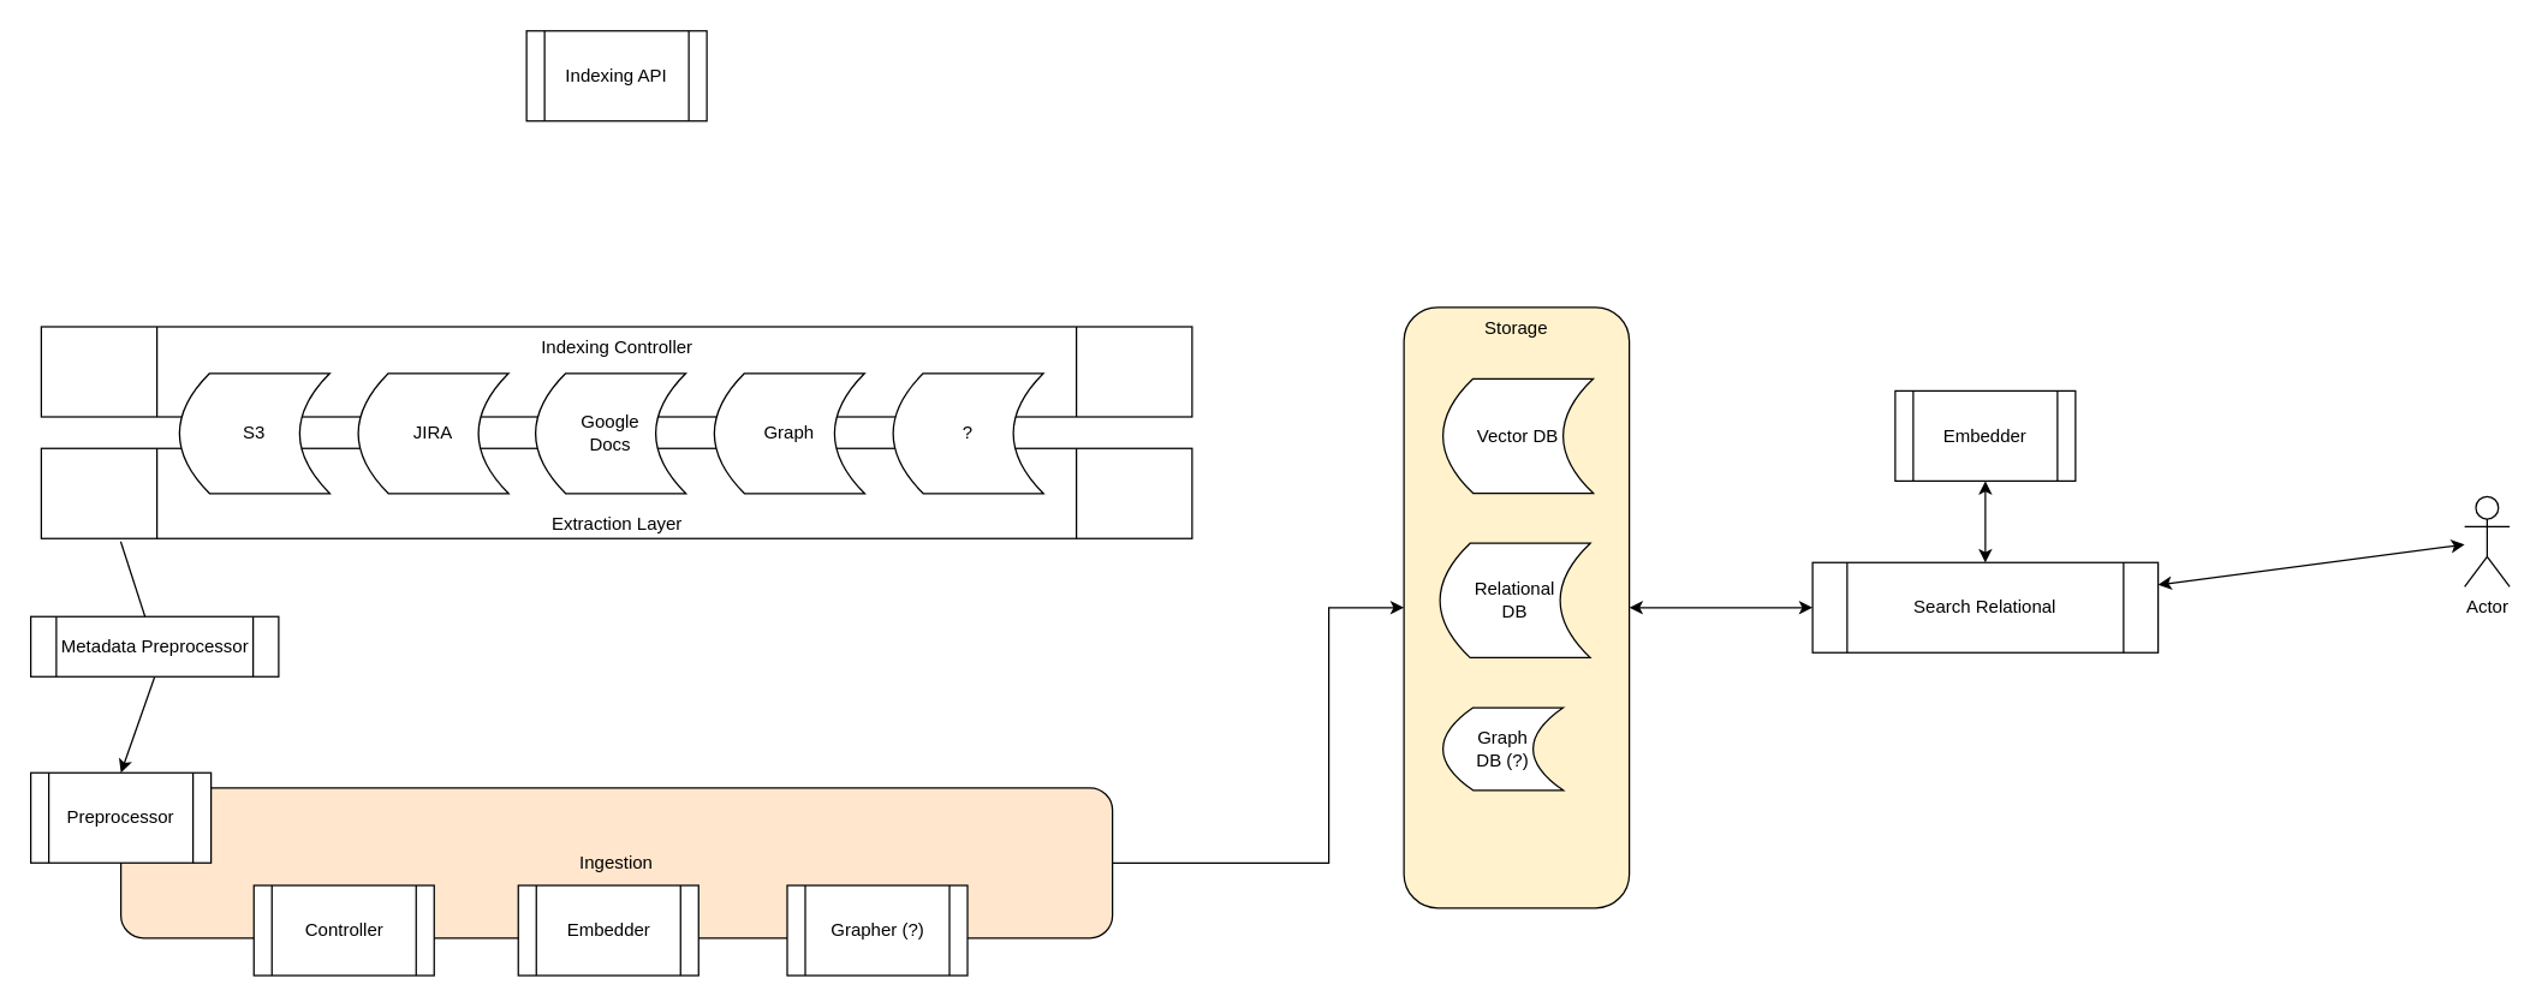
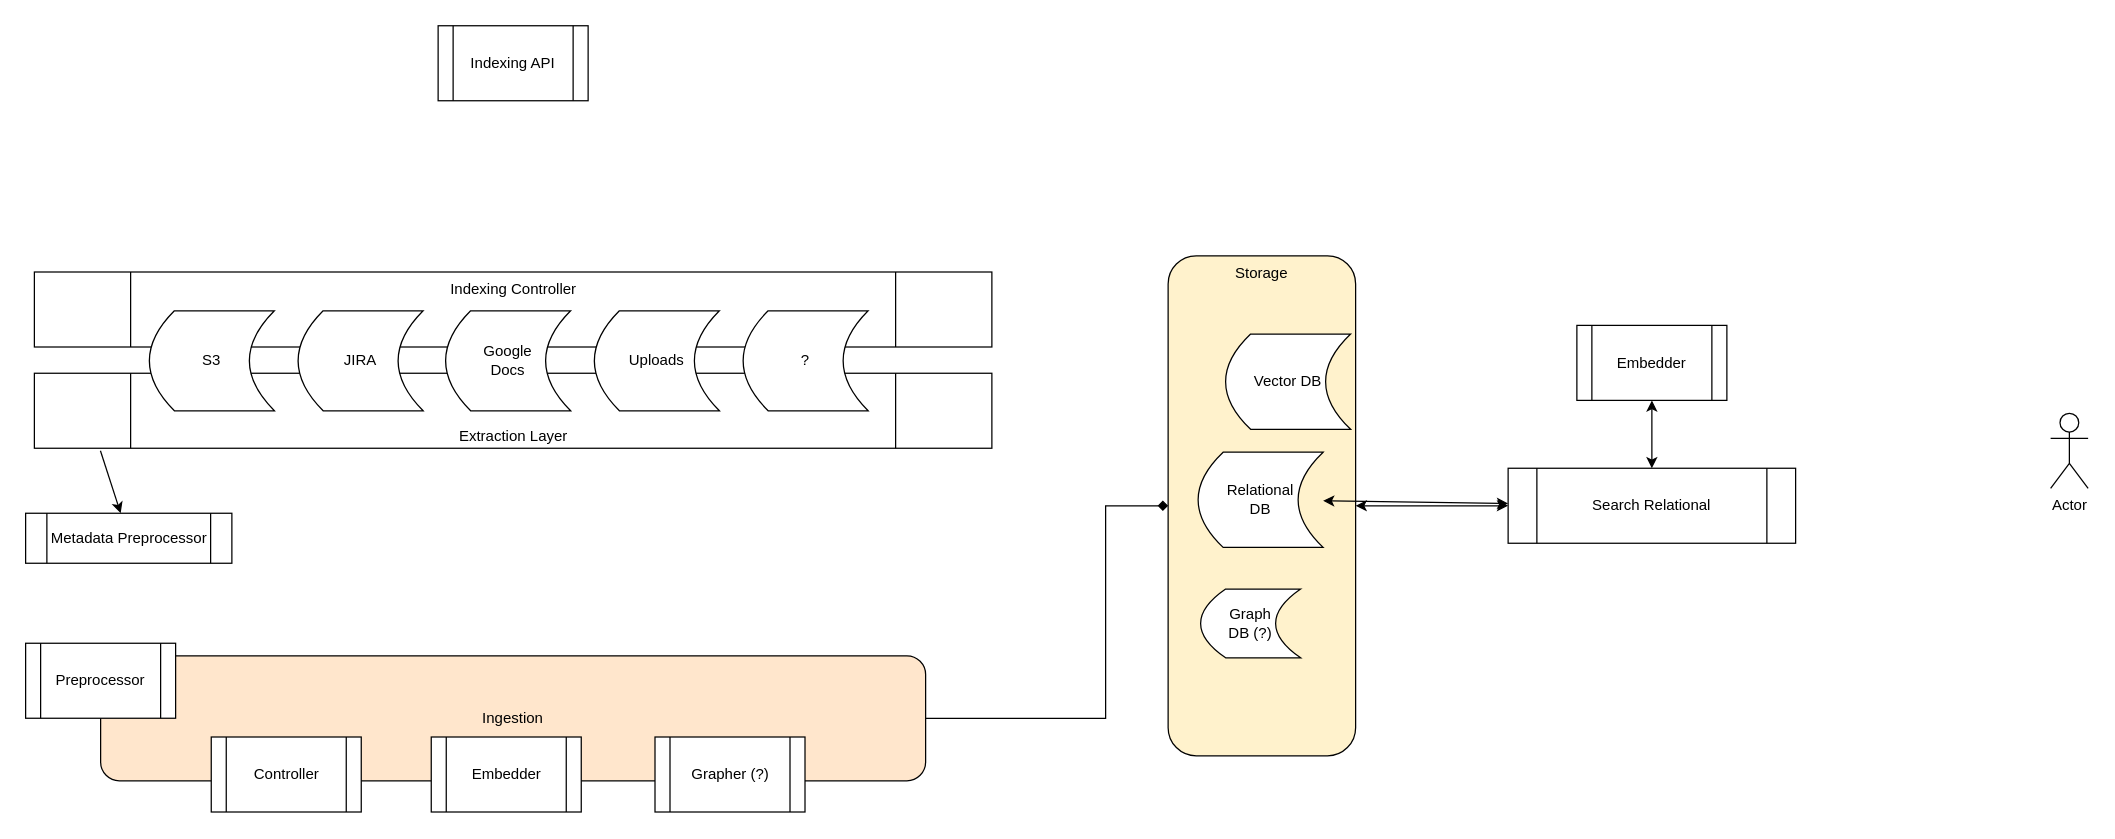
- <mxCell id="10" value="Graph" style="shape=dataStorage;whiteSpace=wrap;html=1;fixedSize=1;" parent="1" vertex="1"><mxGeometry x="475" y="248" width="100" height="80" as="geometry" /></mxCell>
+ <mxCell id="10" value="Uploads" style="shape=dataStorage;whiteSpace=wrap;html=1;fixedSize=1;" parent="1" vertex="1"><mxGeometry x="475" y="248" width="100" height="80" as="geometry" /></mxCell>
- <mxCell id="15" value="Vector DB" style="shape=dataStorage;whiteSpace=wrap;html=1;fixedSize=1;" parent="12" vertex="1"><mxGeometry x="26" y="47.619" width="100" height="76.19" as="geometry" /></mxCell>
+ <mxCell id="15" value="Vector DB" style="shape=dataStorage;whiteSpace=wrap;html=1;fixedSize=1;" parent="12" vertex="1"><mxGeometry x="46" y="62.619" width="100" height="76.19" as="geometry" /></mxCell>
- <mxCell id="26" value="" style="endArrow=classic;startArrow=classic;html=1;rounded=0;" edge="1" parent="1" source="21" target="25"><mxGeometry width="50" height="50" relative="1" as="geometry"><mxPoint x="600" y="470" as="sourcePoint" /><mxPoint x="650" y="420" as="targetPoint" /></mxGeometry></mxCell>
+ <mxCell id="26" value="" style="endArrow=classic;startArrow=classic;html=1;rounded=0;" edge="1" parent="1" source="21" target="14"><mxGeometry width="50" height="50" relative="1" as="geometry"><mxPoint x="600" y="470" as="sourcePoint" /><mxPoint x="650" y="420" as="targetPoint" /></mxGeometry></mxCell>
- <mxCell id="6" value="" style="endArrow=none;html=1;rounded=0;exitX=0.069;exitY=1.033;exitDx=0;exitDy=0;exitPerimeter=0;" parent="1" source="5" target="28" edge="1"><mxGeometry width="50" height="50" relative="1" as="geometry"><mxPoint x="636" y="318" as="sourcePoint" /><mxPoint x="80" y="410" as="targetPoint" /></mxGeometry></mxCell>
+ <mxCell id="6" value="" style="endArrow=classic;html=1;rounded=0;exitX=0.069;exitY=1.033;exitDx=0;exitDy=0;exitPerimeter=0;" parent="1" source="5" target="28" edge="1"><mxGeometry width="50" height="50" relative="1" as="geometry"><mxPoint x="636" y="318" as="sourcePoint" /><mxPoint x="80" y="410" as="targetPoint" /></mxGeometry></mxCell>
- <mxCell id="20" value="" style="endArrow=classic;html=1;rounded=0;exitX=1;exitY=0.5;exitDx=0;exitDy=0;entryX=0;entryY=0.5;entryDx=0;entryDy=0;" edge="1" parent="1" source="3" target="13"><mxGeometry width="50" height="50" relative="1" as="geometry"><mxPoint x="834" y="504" as="sourcePoint" /><mxPoint x="884" y="454" as="targetPoint" /><Array as="points"><mxPoint x="884" y="574" /><mxPoint x="884" y="504" /><mxPoint x="884" y="404" /></Array></mxGeometry></mxCell>
+ <mxCell id="20" value="" style="endArrow=diamond;html=1;rounded=0;exitX=1;exitY=0.5;exitDx=0;exitDy=0;entryX=0;entryY=0.5;entryDx=0;entryDy=0;" edge="1" parent="1" source="3" target="13"><mxGeometry width="50" height="50" relative="1" as="geometry"><mxPoint x="834" y="504" as="sourcePoint" /><mxPoint x="884" y="454" as="targetPoint" /><Array as="points"><mxPoint x="884" y="574" /><mxPoint x="884" y="504" /><mxPoint x="884" y="404" /></Array></mxGeometry></mxCell>
- <mxCell id="29" value="" style="endArrow=classic;html=1;rounded=0;exitX=0.5;exitY=1;exitDx=0;exitDy=0;entryX=0.5;entryY=0;entryDx=0;entryDy=0;" edge="1" parent="1" source="28" target="4"><mxGeometry width="50" height="50" relative="1" as="geometry"><mxPoint x="90" y="370" as="sourcePoint" /><mxPoint x="90" y="420" as="targetPoint" /></mxGeometry></mxCell>
